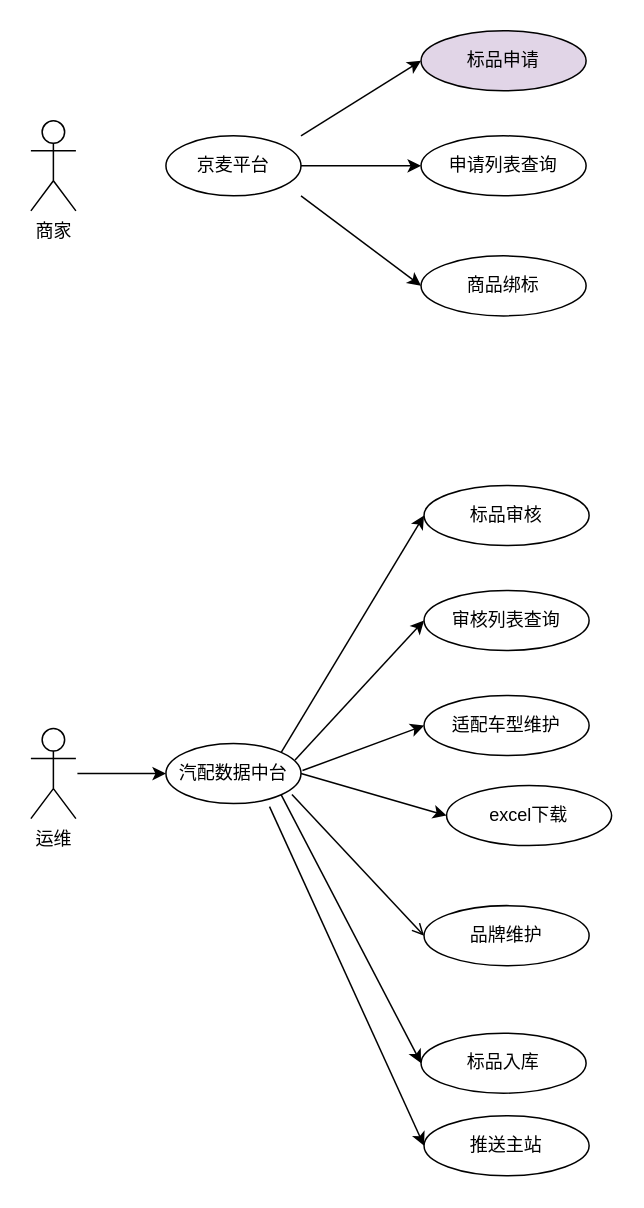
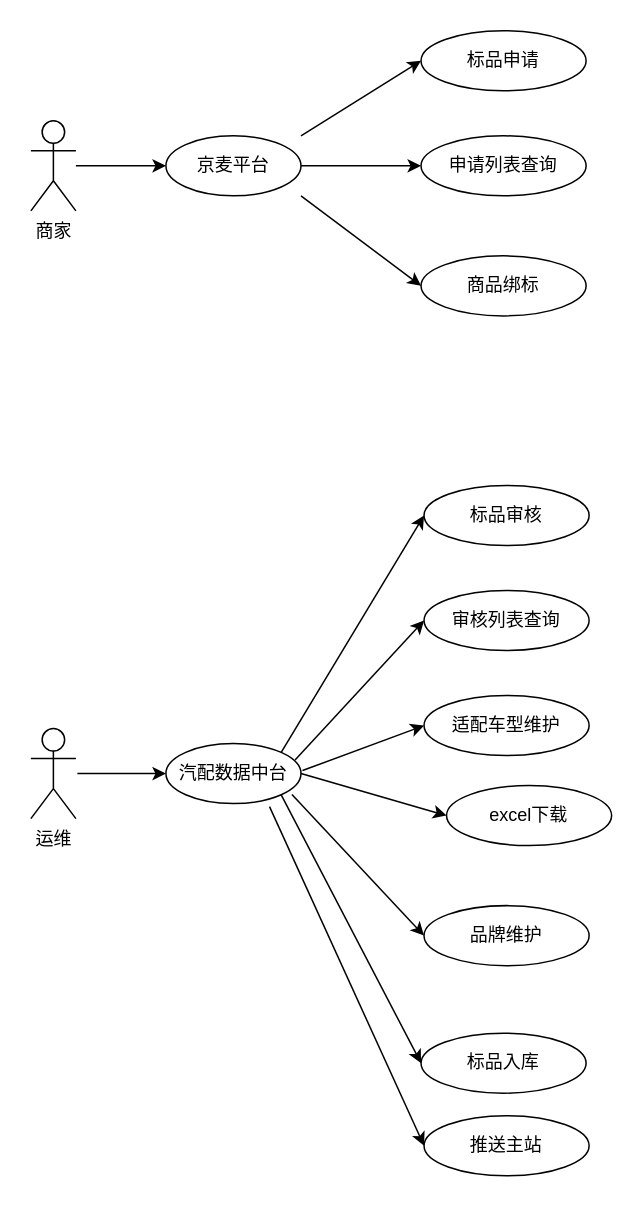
- <mxCell id="3" value="标品申请" style="ellipse;whiteSpace=wrap;html=1;fillColor=#e1d5e7;" vertex="1" parent="1"><mxGeometry x="280" y="20" width="110" height="40" as="geometry" /></mxCell>
+ <mxCell id="3" value="标品申请" style="ellipse;whiteSpace=wrap;html=1;" vertex="1" parent="1"><mxGeometry x="280" y="20" width="110" height="40" as="geometry" /></mxCell>
+ <mxCell id="10" value="" style="endArrow=classic;html=1;rounded=0;entryX=0;entryY=0.5;entryDx=0;entryDy=0;" edge="1" parent="1" source="2" target="9"><mxGeometry width="50" height="50" relative="1" as="geometry"><mxPoint x="50" y="150" as="sourcePoint" /><mxPoint x="100" y="100" as="targetPoint" /></mxGeometry></mxCell>
- <mxCell id="24" value="" style="endArrow=open;html=1;rounded=0;entryX=0;entryY=0.5;entryDx=0;entryDy=0;exitX=0.933;exitY=0.85;exitDx=0;exitDy=0;exitPerimeter=0;" edge="1" parent="1" source="12" target="18"><mxGeometry width="50" height="50" relative="1" as="geometry"><mxPoint x="181" y="603" as="sourcePoint" /><mxPoint x="231" y="553" as="targetPoint" /></mxGeometry></mxCell>
+ <mxCell id="24" value="" style="endArrow=classic;html=1;rounded=0;entryX=0;entryY=0.5;entryDx=0;entryDy=0;exitX=0.933;exitY=0.85;exitDx=0;exitDy=0;exitPerimeter=0;" edge="1" parent="1" source="12" target="18"><mxGeometry width="50" height="50" relative="1" as="geometry"><mxPoint x="181" y="603" as="sourcePoint" /><mxPoint x="231" y="553" as="targetPoint" /></mxGeometry></mxCell>
